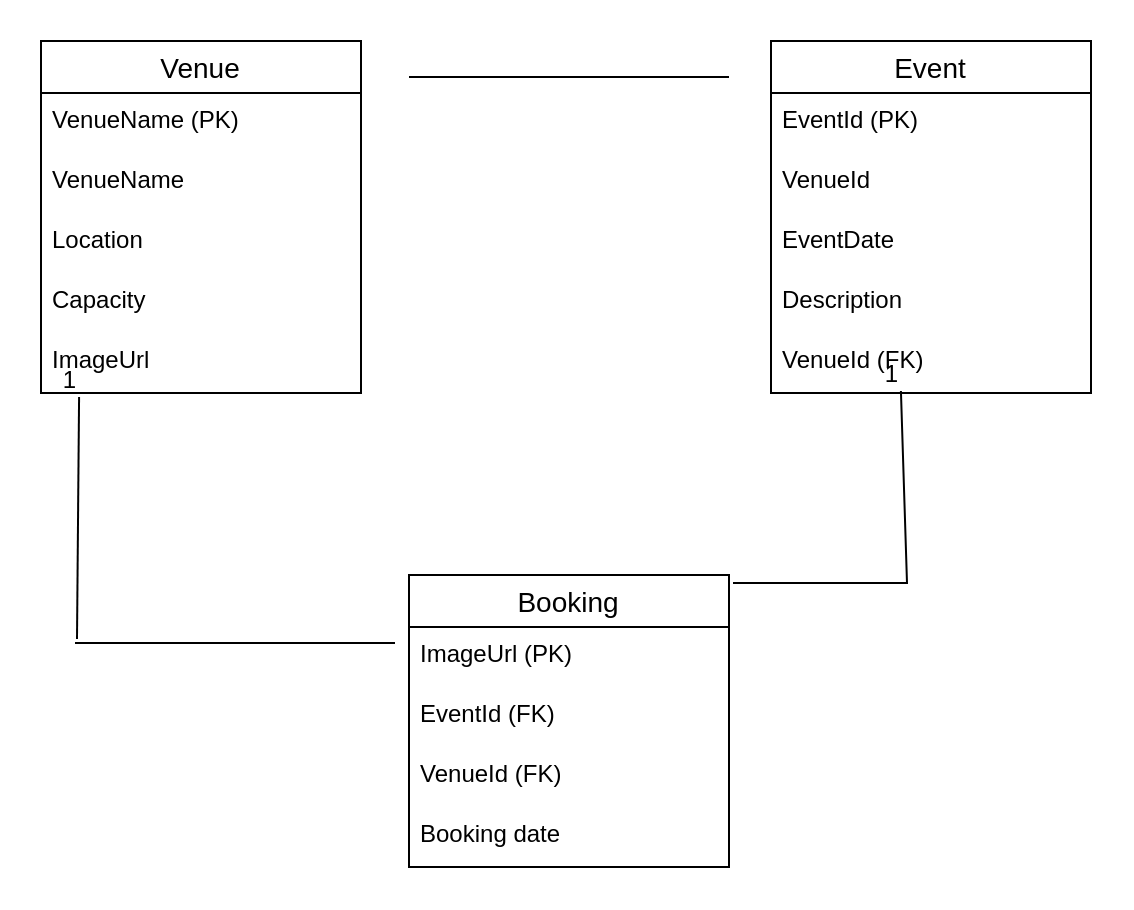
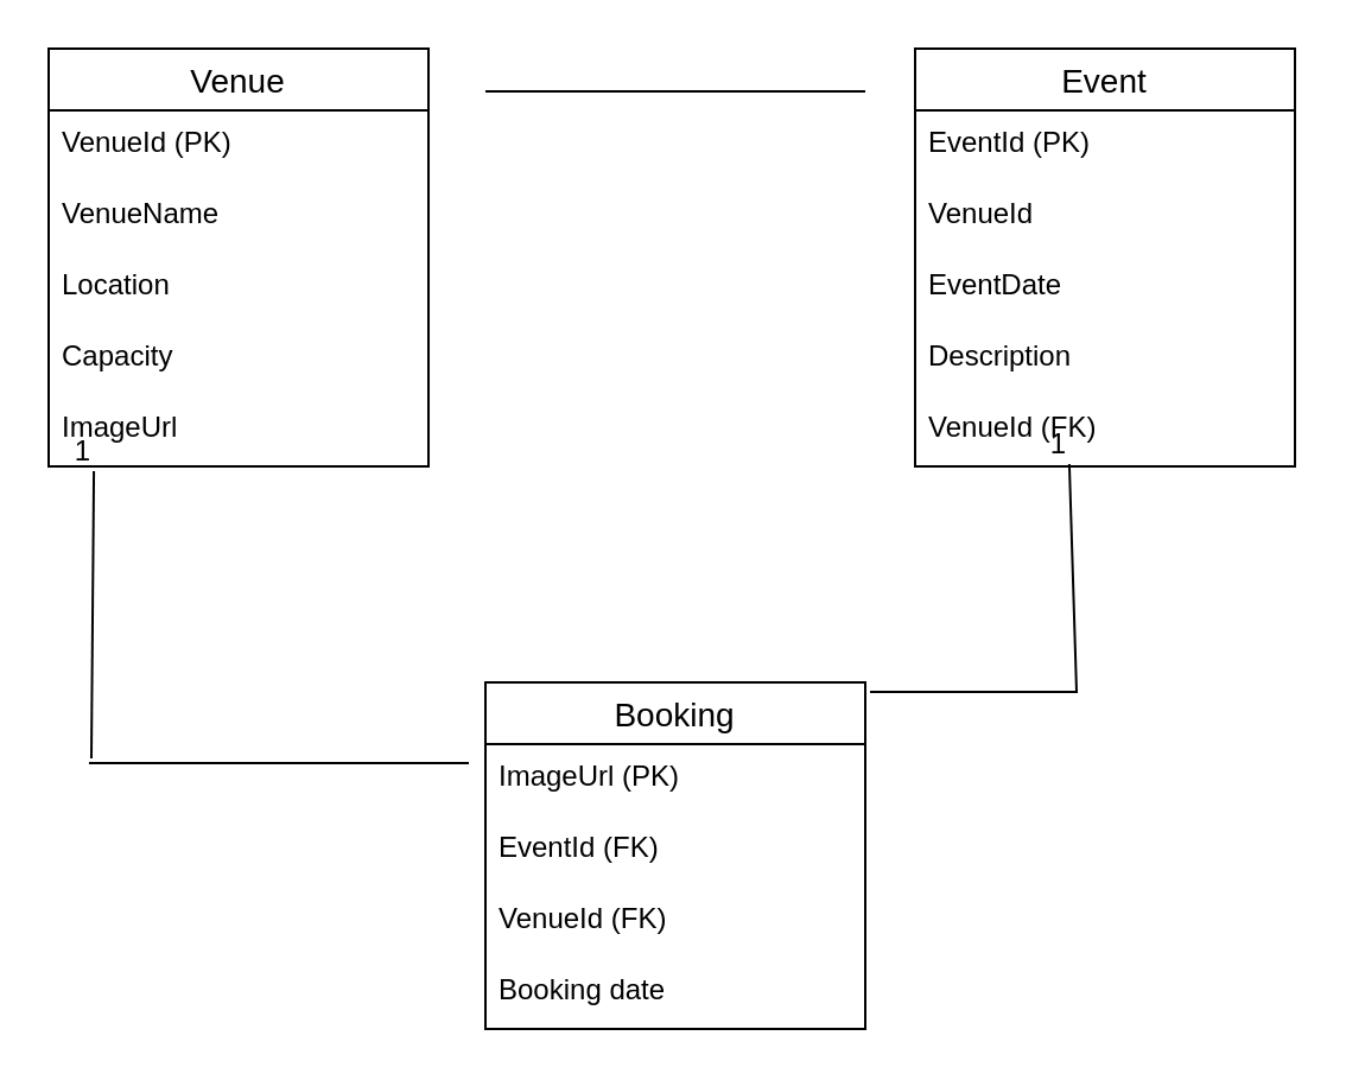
- <mxCell id="3" value="VenueName (PK)" style="text;strokeColor=none;fillColor=none;spacingLeft=4;spacingRight=4;overflow=hidden;rotatable=0;points=[[0,0.5],[1,0.5]];portConstraint=eastwest;fontSize=12;whiteSpace=wrap;html=1;" vertex="1" parent="2"><mxGeometry y="26" width="160" height="30" as="geometry" /></mxCell>
+ <mxCell id="3" value="VenueId (PK)" style="text;strokeColor=none;fillColor=none;spacingLeft=4;spacingRight=4;overflow=hidden;rotatable=0;points=[[0,0.5],[1,0.5]];portConstraint=eastwest;fontSize=12;whiteSpace=wrap;html=1;" vertex="1" parent="2"><mxGeometry y="26" width="160" height="30" as="geometry" /></mxCell>
